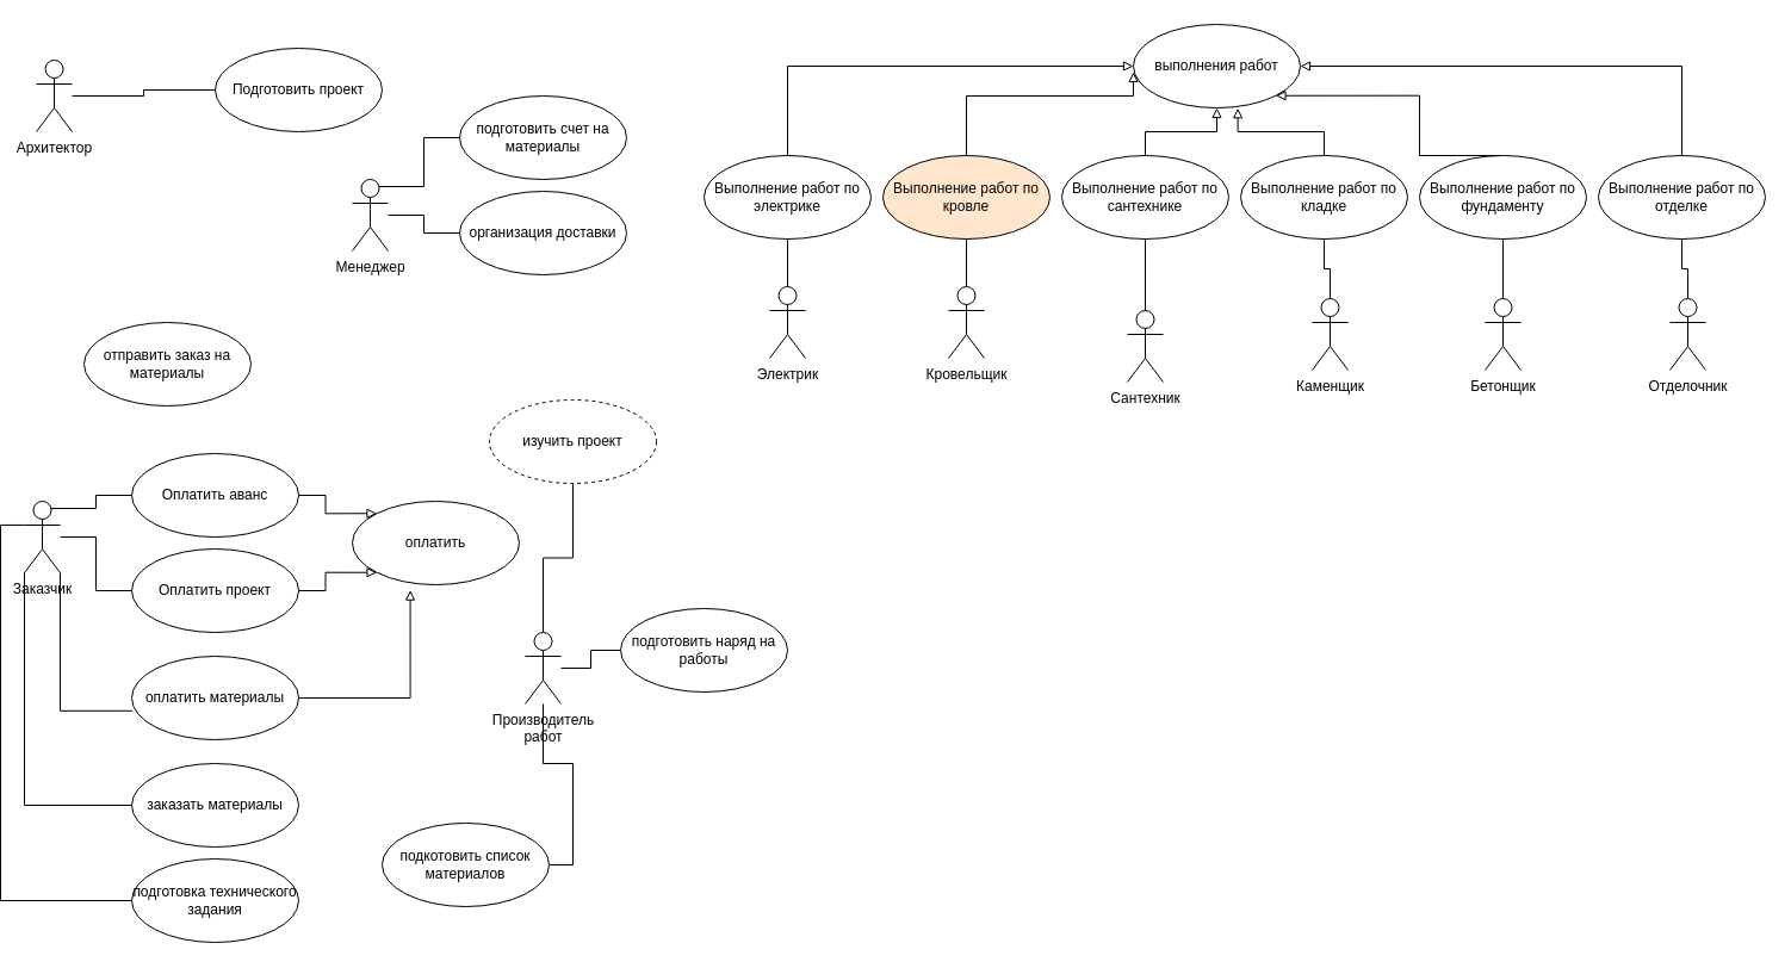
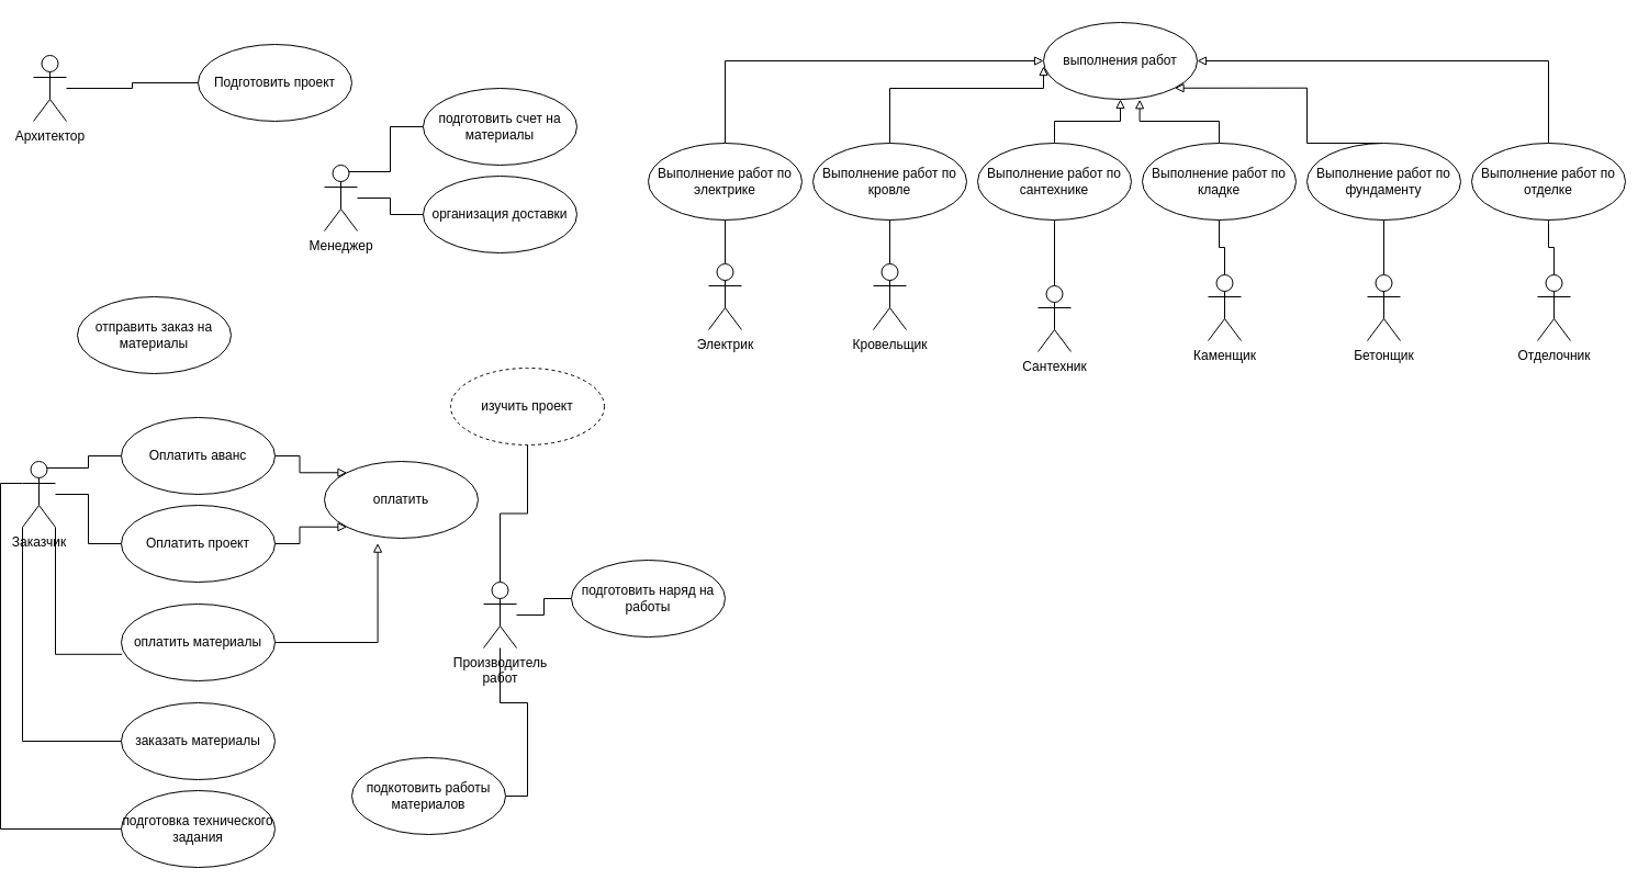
- <mxCell id="51" value="Выполнение работ по кровле" style="ellipse;whiteSpace=wrap;html=1;fillColor=#ffe6cc;" vertex="1" parent="1"><mxGeometry x="740" y="130" width="140" height="70" as="geometry" /></mxCell>
+ <mxCell id="51" value="Выполнение работ по кровле" style="ellipse;whiteSpace=wrap;html=1;" vertex="1" parent="1"><mxGeometry x="740" y="130" width="140" height="70" as="geometry" /></mxCell>
- <mxCell id="27" value="подкотовить список материалов" style="ellipse;whiteSpace=wrap;html=1;" vertex="1" parent="1"><mxGeometry x="320" y="690" width="140" height="70" as="geometry" /></mxCell>
+ <mxCell id="27" value="подкотовить работы материалов" style="ellipse;whiteSpace=wrap;html=1;" vertex="1" parent="1"><mxGeometry x="320" y="690" width="140" height="70" as="geometry" /></mxCell>
